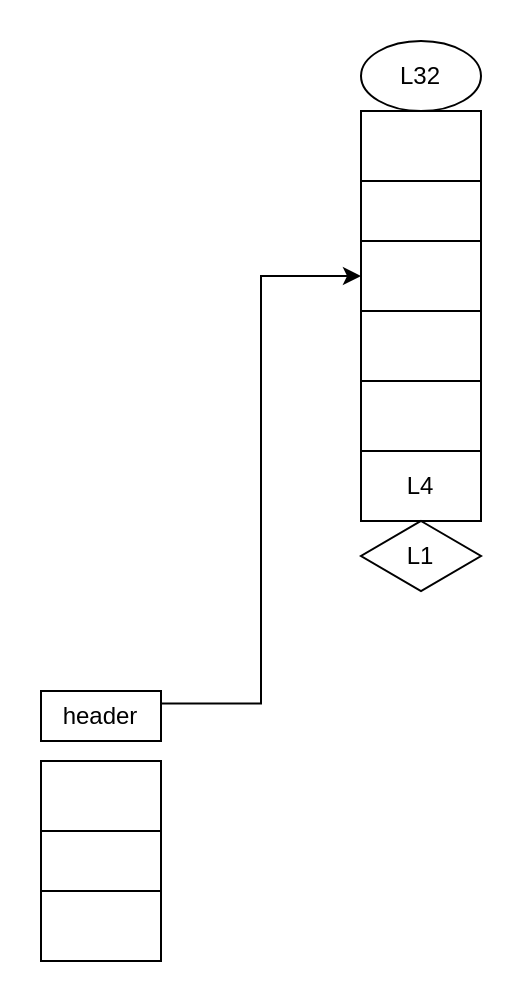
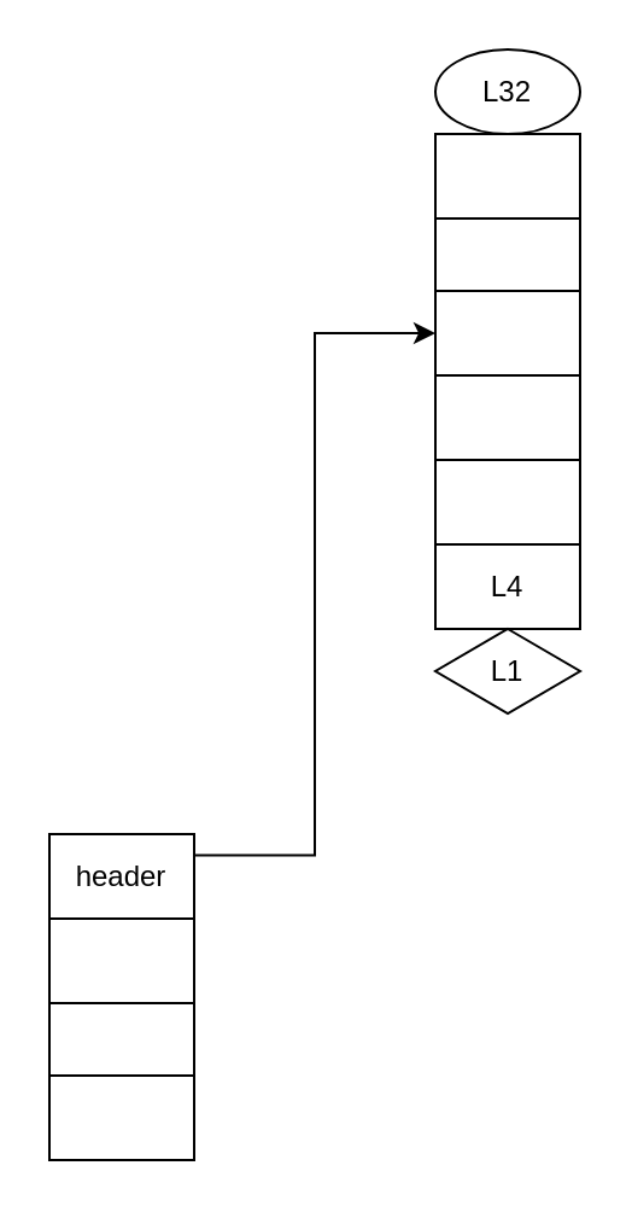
- <mxCell id="3" value="header" style="rounded=0;whiteSpace=wrap;html=1;" vertex="1" parent="1"><mxGeometry x="20" y="345" width="60" height="25" as="geometry" /></mxCell>
+ <mxCell id="3" value="header" style="rounded=0;whiteSpace=wrap;html=1;" vertex="1" parent="1"><mxGeometry x="20" y="345" width="60" height="35" as="geometry" /></mxCell>
